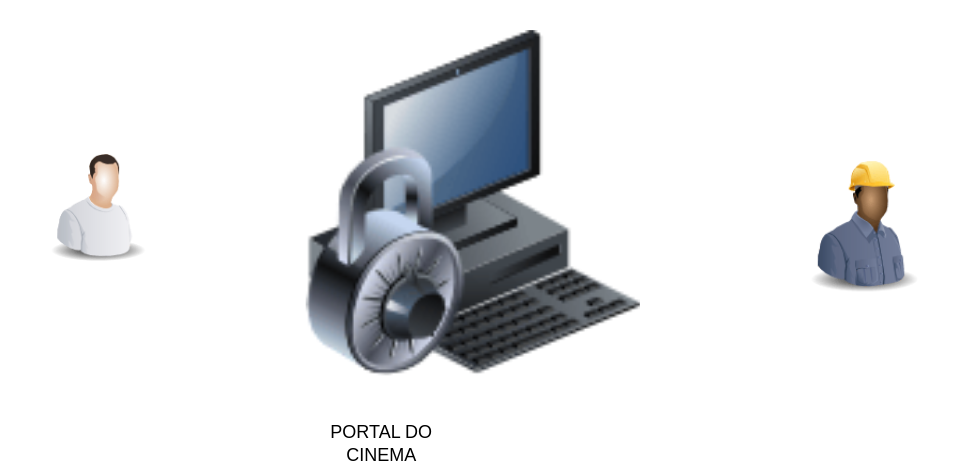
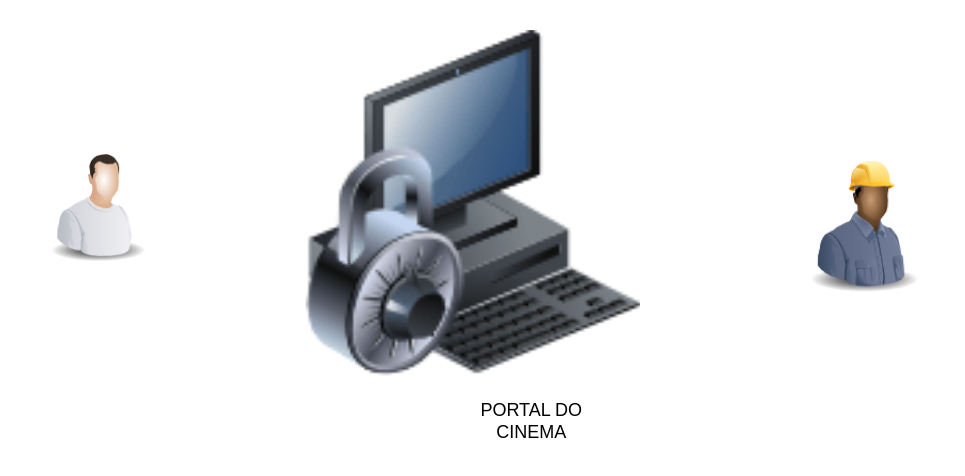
- <mxCell id="3" value="PORTAL DO CINEMA" style="text;strokeColor=none;align=center;fillColor=none;html=1;verticalAlign=middle;whiteSpace=wrap;rounded=0;" vertex="1" parent="1"><mxGeometry x="206" y="280" width="96" height="30" as="geometry" /></mxCell>
+ <mxCell id="3" value="PORTAL DO CINEMA" style="text;strokeColor=none;align=center;fillColor=none;html=1;verticalAlign=middle;whiteSpace=wrap;rounded=0;" vertex="1" parent="1"><mxGeometry x="306" y="265" width="96" height="30" as="geometry" /></mxCell>
